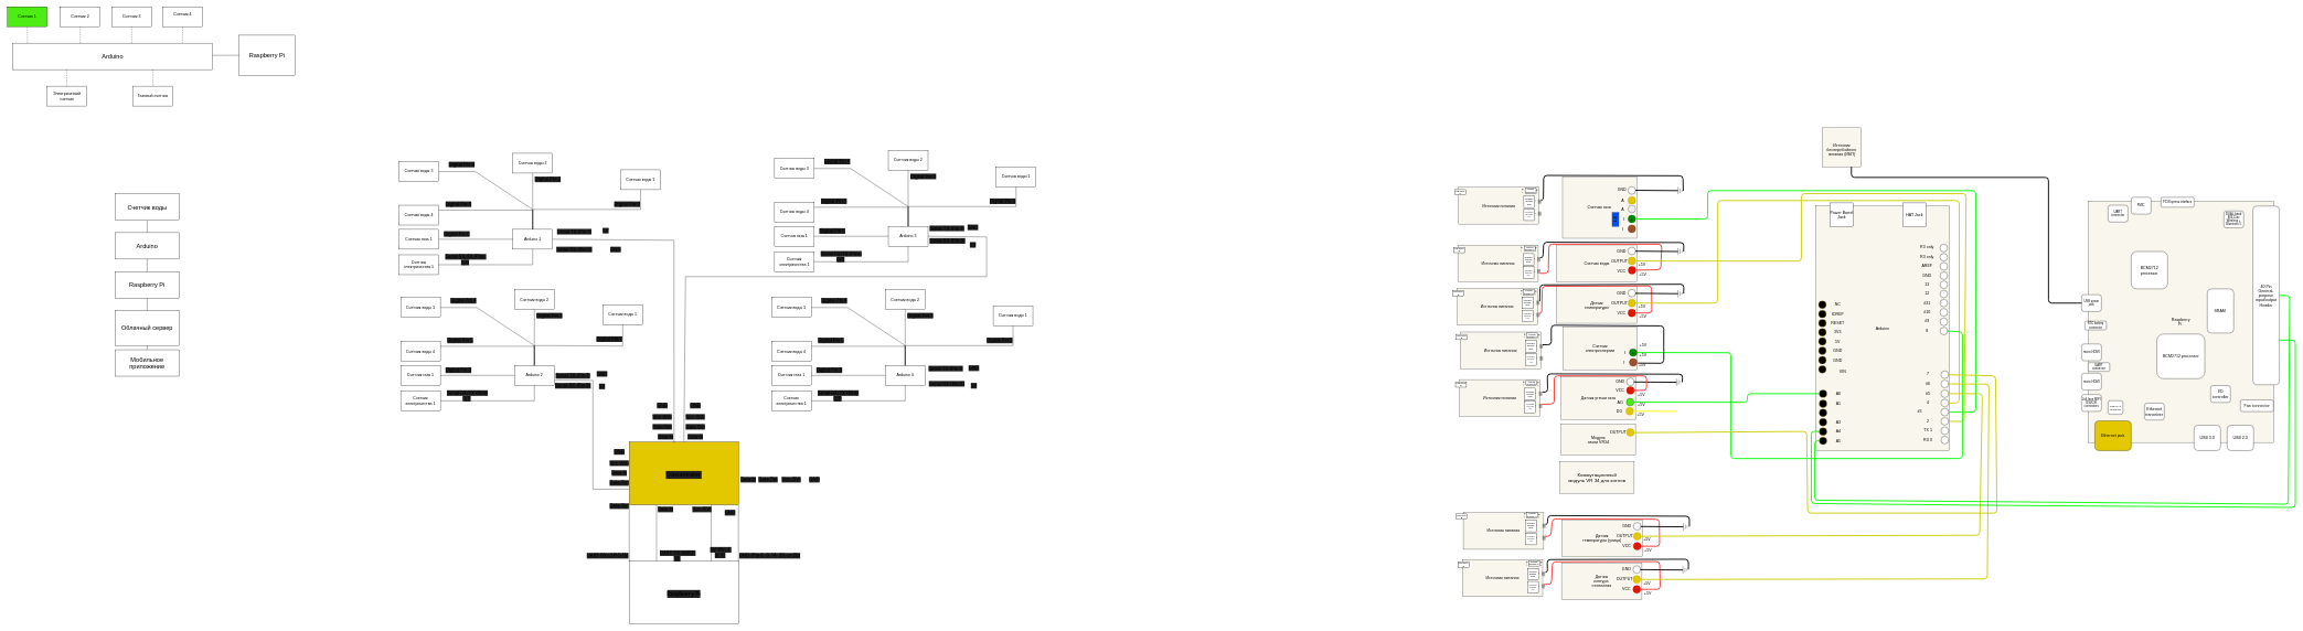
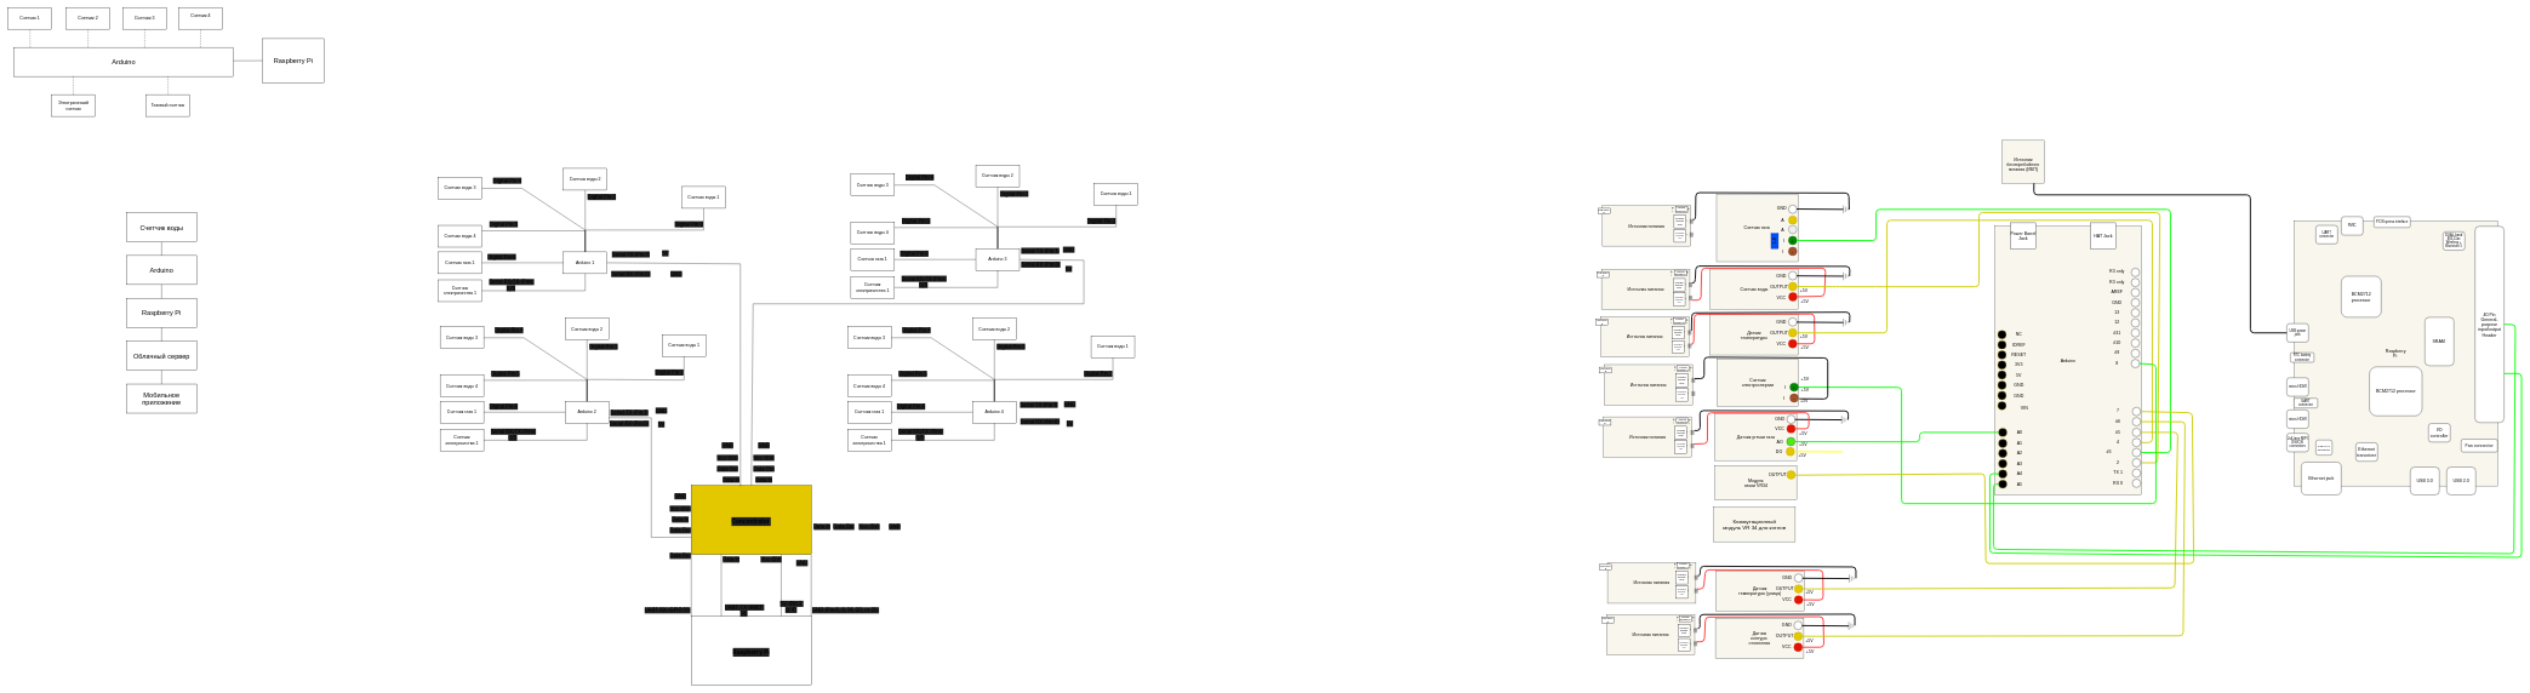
- <mxCell id="3" value="Счетчик 1" style="rounded=0;whiteSpace=wrap;html=1;fontColor=#000000;fillColor=#4dec13;" parent="1" vertex="1"><mxGeometry x="20" y="20" width="120" height="60" as="geometry" /></mxCell>
+ <mxCell id="3" value="Счетчик 1" style="rounded=0;whiteSpace=wrap;html=1;fontColor=#000000;" parent="1" vertex="1"><mxGeometry x="20" y="20" width="120" height="60" as="geometry" /></mxCell>
- <mxCell id="20" value="&lt;span style=&quot;font-size:14.0pt;line-height:107%;&lt;br/&gt;font-family:&amp;quot;Times New Roman&amp;quot;,serif;mso-fareast-font-family:Calibri;mso-fareast-theme-font:&lt;br/&gt;minor-latin;mso-ansi-language:RU;mso-fareast-language:EN-US;mso-bidi-language:&lt;br/&gt;AR-SA&quot;&gt;Облачный сервер&lt;/span&gt;" style="rounded=0;whiteSpace=wrap;html=1;fontColor=#000000;" parent="1" vertex="1"><mxGeometry x="346" y="939" width="193" height="105" as="geometry" /></mxCell>
+ <mxCell id="20" value="&lt;span style=&quot;font-size:14.0pt;line-height:107%;&lt;br/&gt;font-family:&amp;quot;Times New Roman&amp;quot;,serif;mso-fareast-font-family:Calibri;mso-fareast-theme-font:&lt;br/&gt;minor-latin;mso-ansi-language:RU;mso-fareast-language:EN-US;mso-bidi-language:&lt;br/&gt;AR-SA&quot;&gt;Облачный сервер&lt;/span&gt;" style="rounded=0;whiteSpace=wrap;html=1;fontColor=#000000;" parent="1" vertex="1"><mxGeometry x="346" y="939" width="193" height="80" as="geometry" /></mxCell>
+ <mxCell id="222" value="A2" style="text;html=1;strokeColor=none;fillColor=none;align=center;verticalAlign=middle;whiteSpace=wrap;rounded=0;fontColor=#000000;" parent="1" vertex="1"><mxGeometry x="5528" y="1240.5" width="54" height="15" as="geometry" /></mxCell>
- <mxCell id="327" value="Ethernet jack" style="rounded=1;whiteSpace=wrap;html=1;fontColor=#000000;fillColor=#e3c800;" parent="1" vertex="1"><mxGeometry x="6330" y="1272" width="110" height="90" as="geometry" /></mxCell>
+ <mxCell id="327" value="Ethernet jack" style="rounded=1;whiteSpace=wrap;html=1;fontColor=#000000;" parent="1" vertex="1"><mxGeometry x="6330" y="1272" width="110" height="90" as="geometry" /></mxCell>
